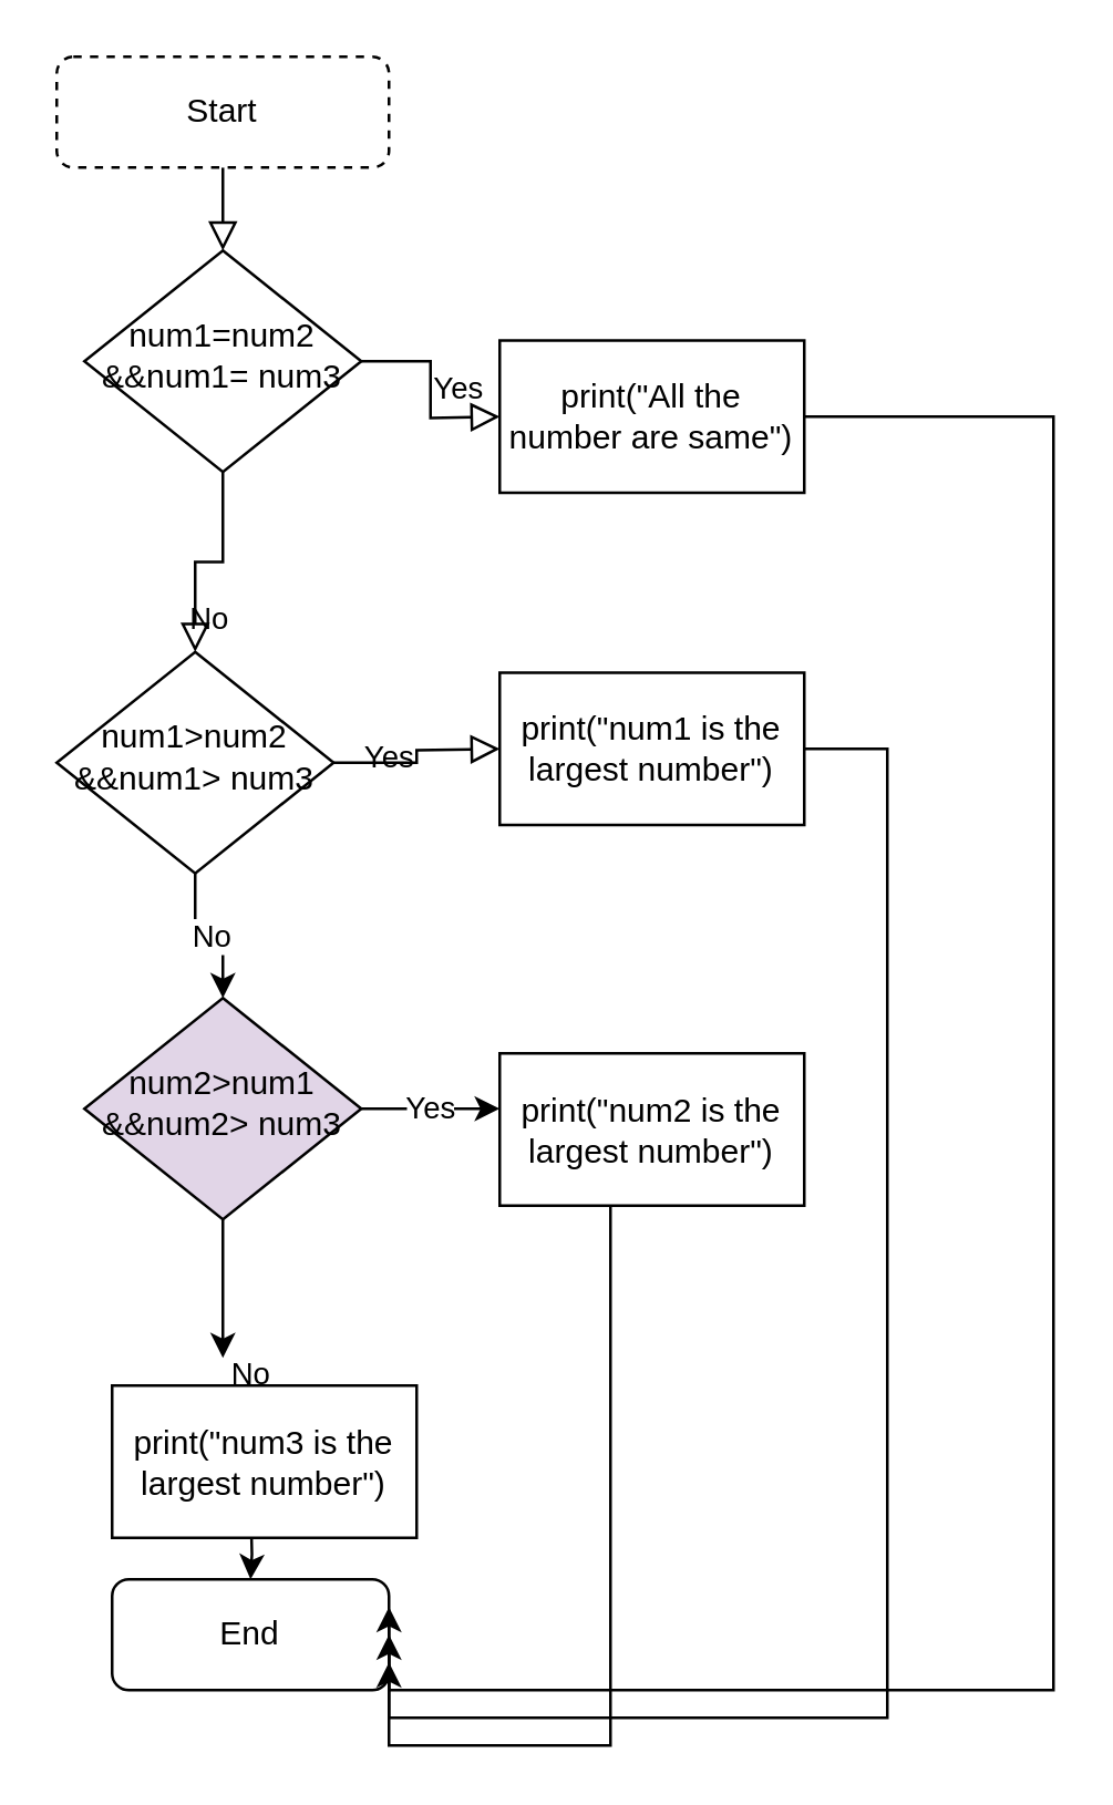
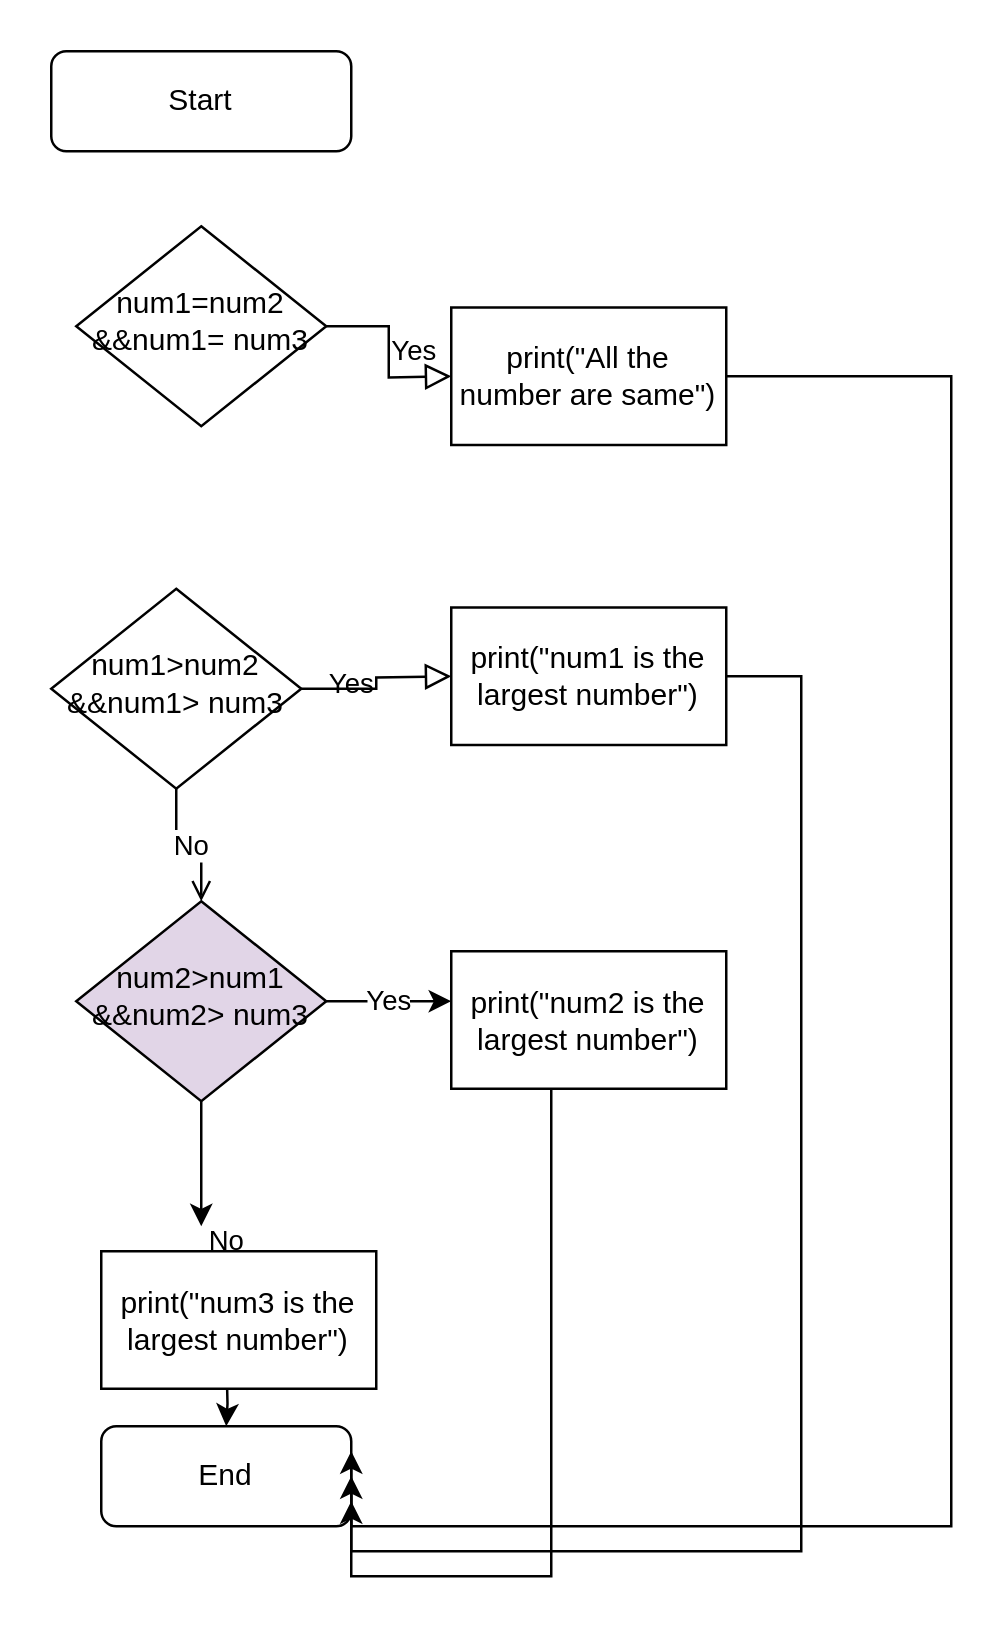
- <mxCell id="3" value="Start" style="rounded=1;whiteSpace=wrap;html=1;fontSize=12;glass=0;strokeWidth=1;shadow=0;dashed=1;" parent="1" vertex="1"><mxGeometry x="20" y="20" width="120" height="40" as="geometry" /></mxCell>
+ <mxCell id="3" value="Start" style="rounded=1;whiteSpace=wrap;html=1;fontSize=12;glass=0;strokeWidth=1;shadow=0;" parent="1" vertex="1"><mxGeometry x="20" y="20" width="120" height="40" as="geometry" /></mxCell>
- <mxCell id="2" value="" style="rounded=0;html=1;jettySize=auto;orthogonalLoop=1;fontSize=11;endArrow=block;endFill=0;endSize=8;strokeWidth=1;shadow=0;labelBackgroundColor=none;edgeStyle=orthogonalEdgeStyle;" parent="1" source="3" target="6" edge="1"><mxGeometry relative="1" as="geometry" /></mxCell>
- <mxCell id="4" value="No" style="rounded=0;html=1;jettySize=auto;orthogonalLoop=1;fontSize=11;endArrow=block;endFill=0;endSize=8;strokeWidth=1;shadow=0;labelBackgroundColor=none;edgeStyle=orthogonalEdgeStyle;" parent="1" source="6" target="9" edge="1"><mxGeometry y="20" relative="1" as="geometry"><mxPoint as="offset" /></mxGeometry></mxCell>
- <mxCell id="8" value="No" style="edgeStyle=orthogonalEdgeStyle;rounded=0;orthogonalLoop=1;jettySize=auto;html=1;" edge="1" parent="1" source="9" target="12"><mxGeometry relative="1" as="geometry" /></mxCell>
+ <mxCell id="8" value="No" style="edgeStyle=orthogonalEdgeStyle;rounded=0;orthogonalLoop=1;jettySize=auto;html=1;endArrow=open;" edge="1" parent="1" source="9" target="12"><mxGeometry relative="1" as="geometry" /></mxCell>
